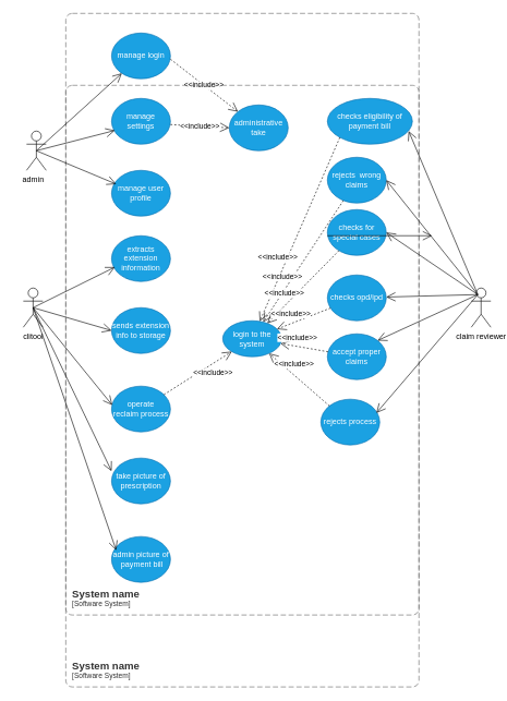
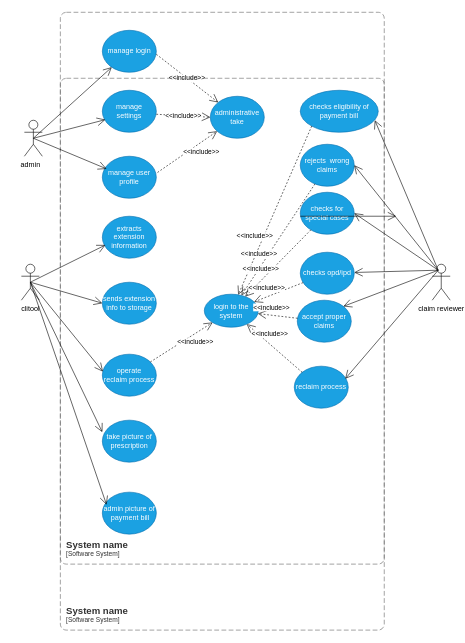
+ <mxCell id="25" value="&amp;lt;&amp;lt;include&amp;gt;&amp;gt;" style="endArrow=open;endSize=12;dashed=1;html=1;rounded=0;exitX=1.022;exitY=0.386;exitDx=0;exitDy=0;exitPerimeter=0;" parent="1" source="8" target="18" edge="1"><mxGeometry x="0.336" y="-13" width="160" relative="1" as="geometry"><mxPoint x="270" y="290" as="sourcePoint" /><mxPoint x="370" y="230" as="targetPoint" /><mxPoint x="-1" as="offset" /></mxGeometry></mxCell>
- <mxCell id="20" value="accept proper claims" style="ellipse;whiteSpace=wrap;html=1;fillColor=#1ba1e2;fontColor=#ffffff;strokeColor=#006EAF;" parent="1" vertex="1"><mxGeometry x="500" y="510" width="90" height="70" as="geometry" /></mxCell>
+ <mxCell id="20" value="accept proper claims" style="ellipse;whiteSpace=wrap;html=1;fillColor=#1ba1e2;fontColor=#ffffff;strokeColor=#006EAF;" parent="1" vertex="1"><mxGeometry x="495" y="500" width="90" height="70" as="geometry" /></mxCell>
- <mxCell id="22" value="rejects process" style="ellipse;whiteSpace=wrap;html=1;fillColor=#1ba1e2;fontColor=#ffffff;strokeColor=#006EAF;" parent="1" vertex="1"><mxGeometry x="490" y="610" width="90" height="70" as="geometry" /></mxCell>
+ <mxCell id="22" value="reclaim process" style="ellipse;whiteSpace=wrap;html=1;fillColor=#1ba1e2;fontColor=#ffffff;strokeColor=#006EAF;" parent="1" vertex="1"><mxGeometry x="490" y="610" width="90" height="70" as="geometry" /></mxCell>
